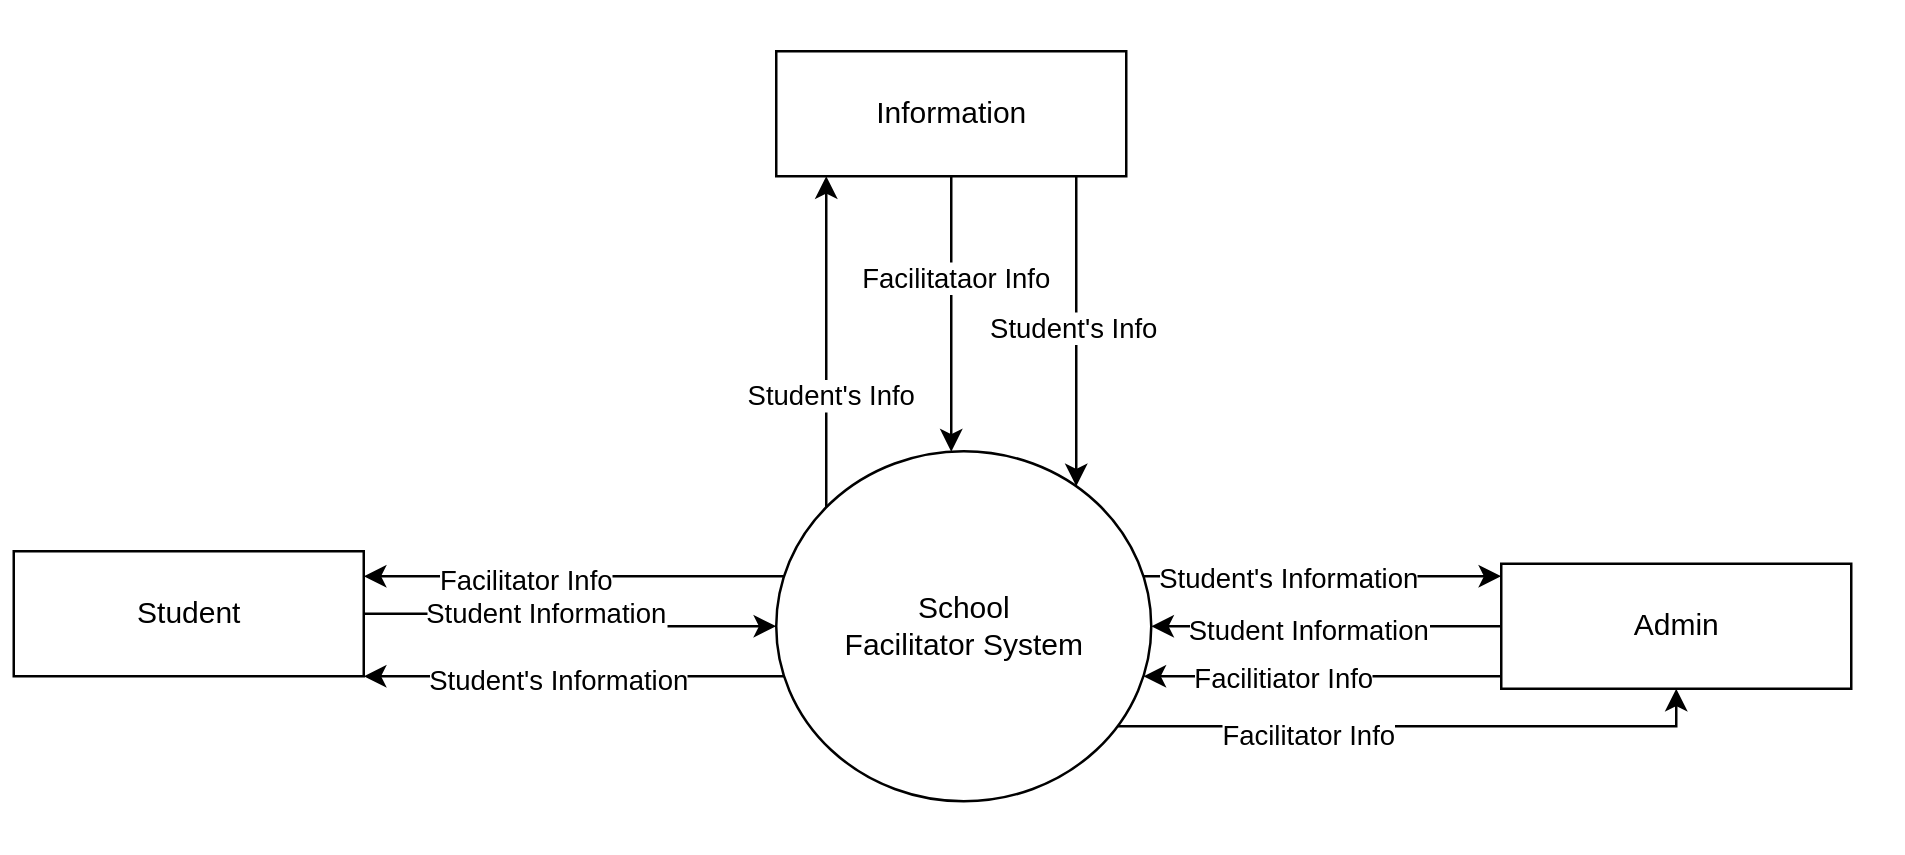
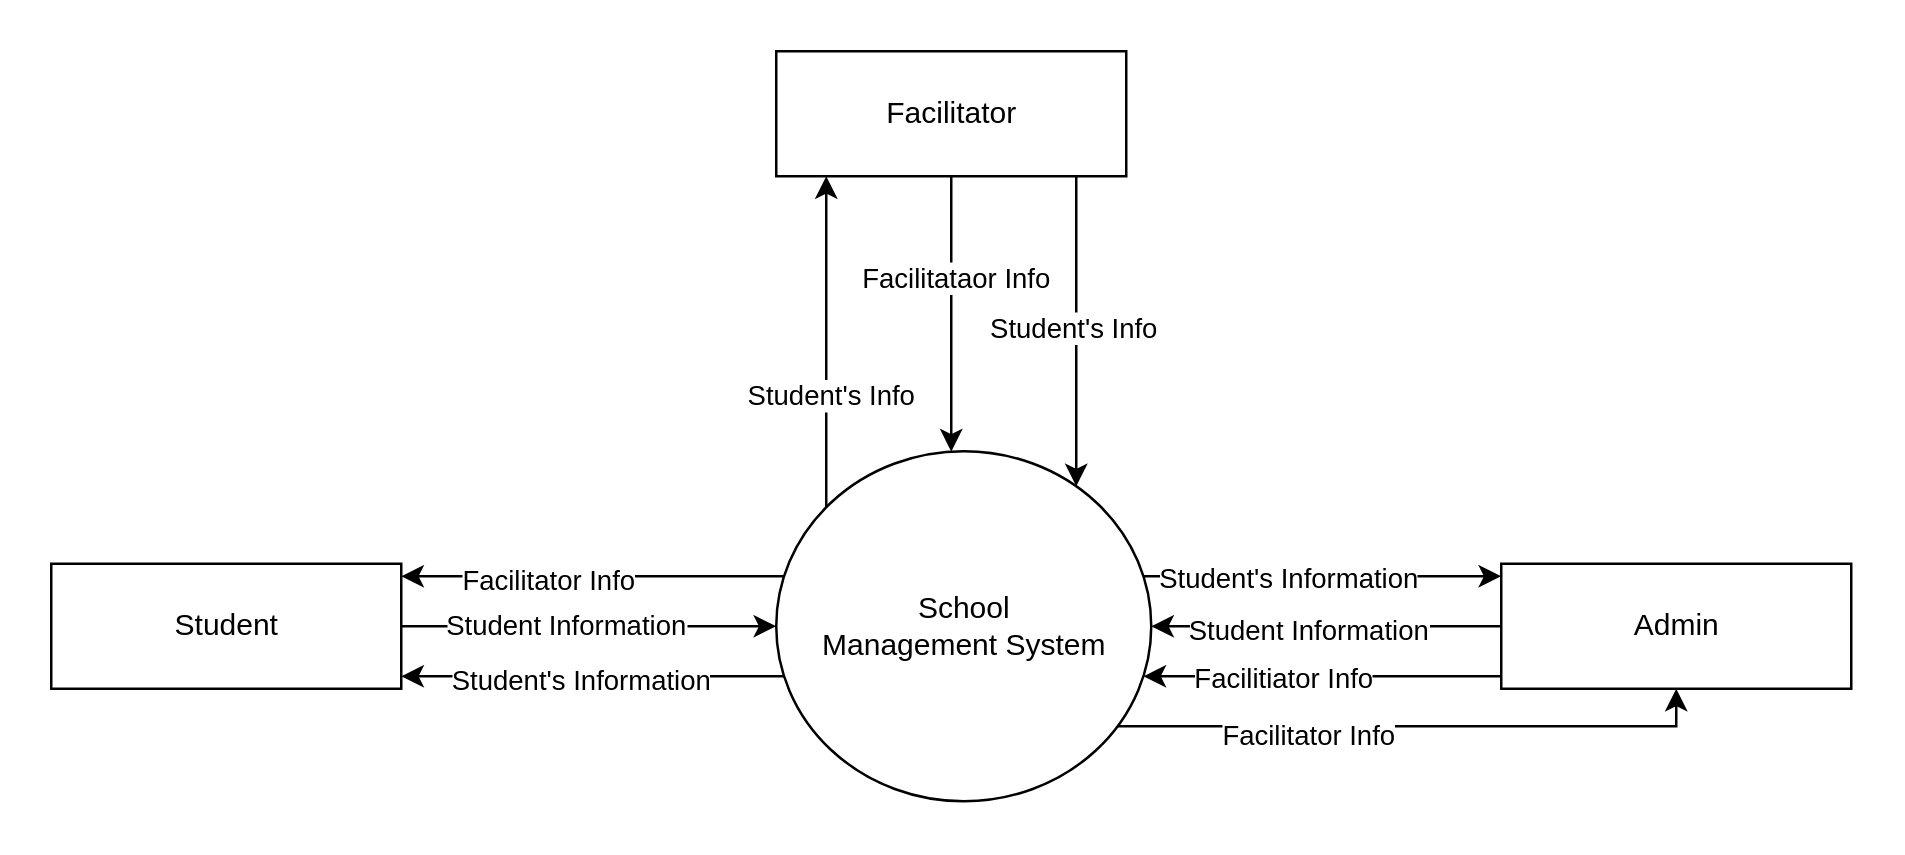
- <mxCell id="25" value="Information" style="html=1;dashed=0;whitespace=wrap;" vertex="1" parent="1"><mxGeometry x="310" y="20" width="140" height="50" as="geometry" /></mxCell>
+ <mxCell id="25" value="Facilitator" style="html=1;dashed=0;whitespace=wrap;" vertex="1" parent="1"><mxGeometry x="310" y="20" width="140" height="50" as="geometry" /></mxCell>
- <mxCell id="15" value="Student" style="html=1;dashed=0;whitespace=wrap;" vertex="1" parent="1"><mxGeometry x="5" y="220" width="140" height="50" as="geometry" /></mxCell>
+ <mxCell id="15" value="Student" style="html=1;dashed=0;whitespace=wrap;" vertex="1" parent="1"><mxGeometry x="20" y="225" width="140" height="50" as="geometry" /></mxCell>
- <mxCell id="12" value="School&lt;br&gt;Facilitator System" style="shape=ellipse;html=1;dashed=0;whitespace=wrap;perimeter=ellipsePerimeter;" vertex="1" parent="1"><mxGeometry x="310" y="180" width="150" height="140" as="geometry" /></mxCell>
+ <mxCell id="12" value="School&lt;br&gt;Management System" style="shape=ellipse;html=1;dashed=0;whitespace=wrap;perimeter=ellipsePerimeter;" vertex="1" parent="1"><mxGeometry x="310" y="180" width="150" height="140" as="geometry" /></mxCell>
